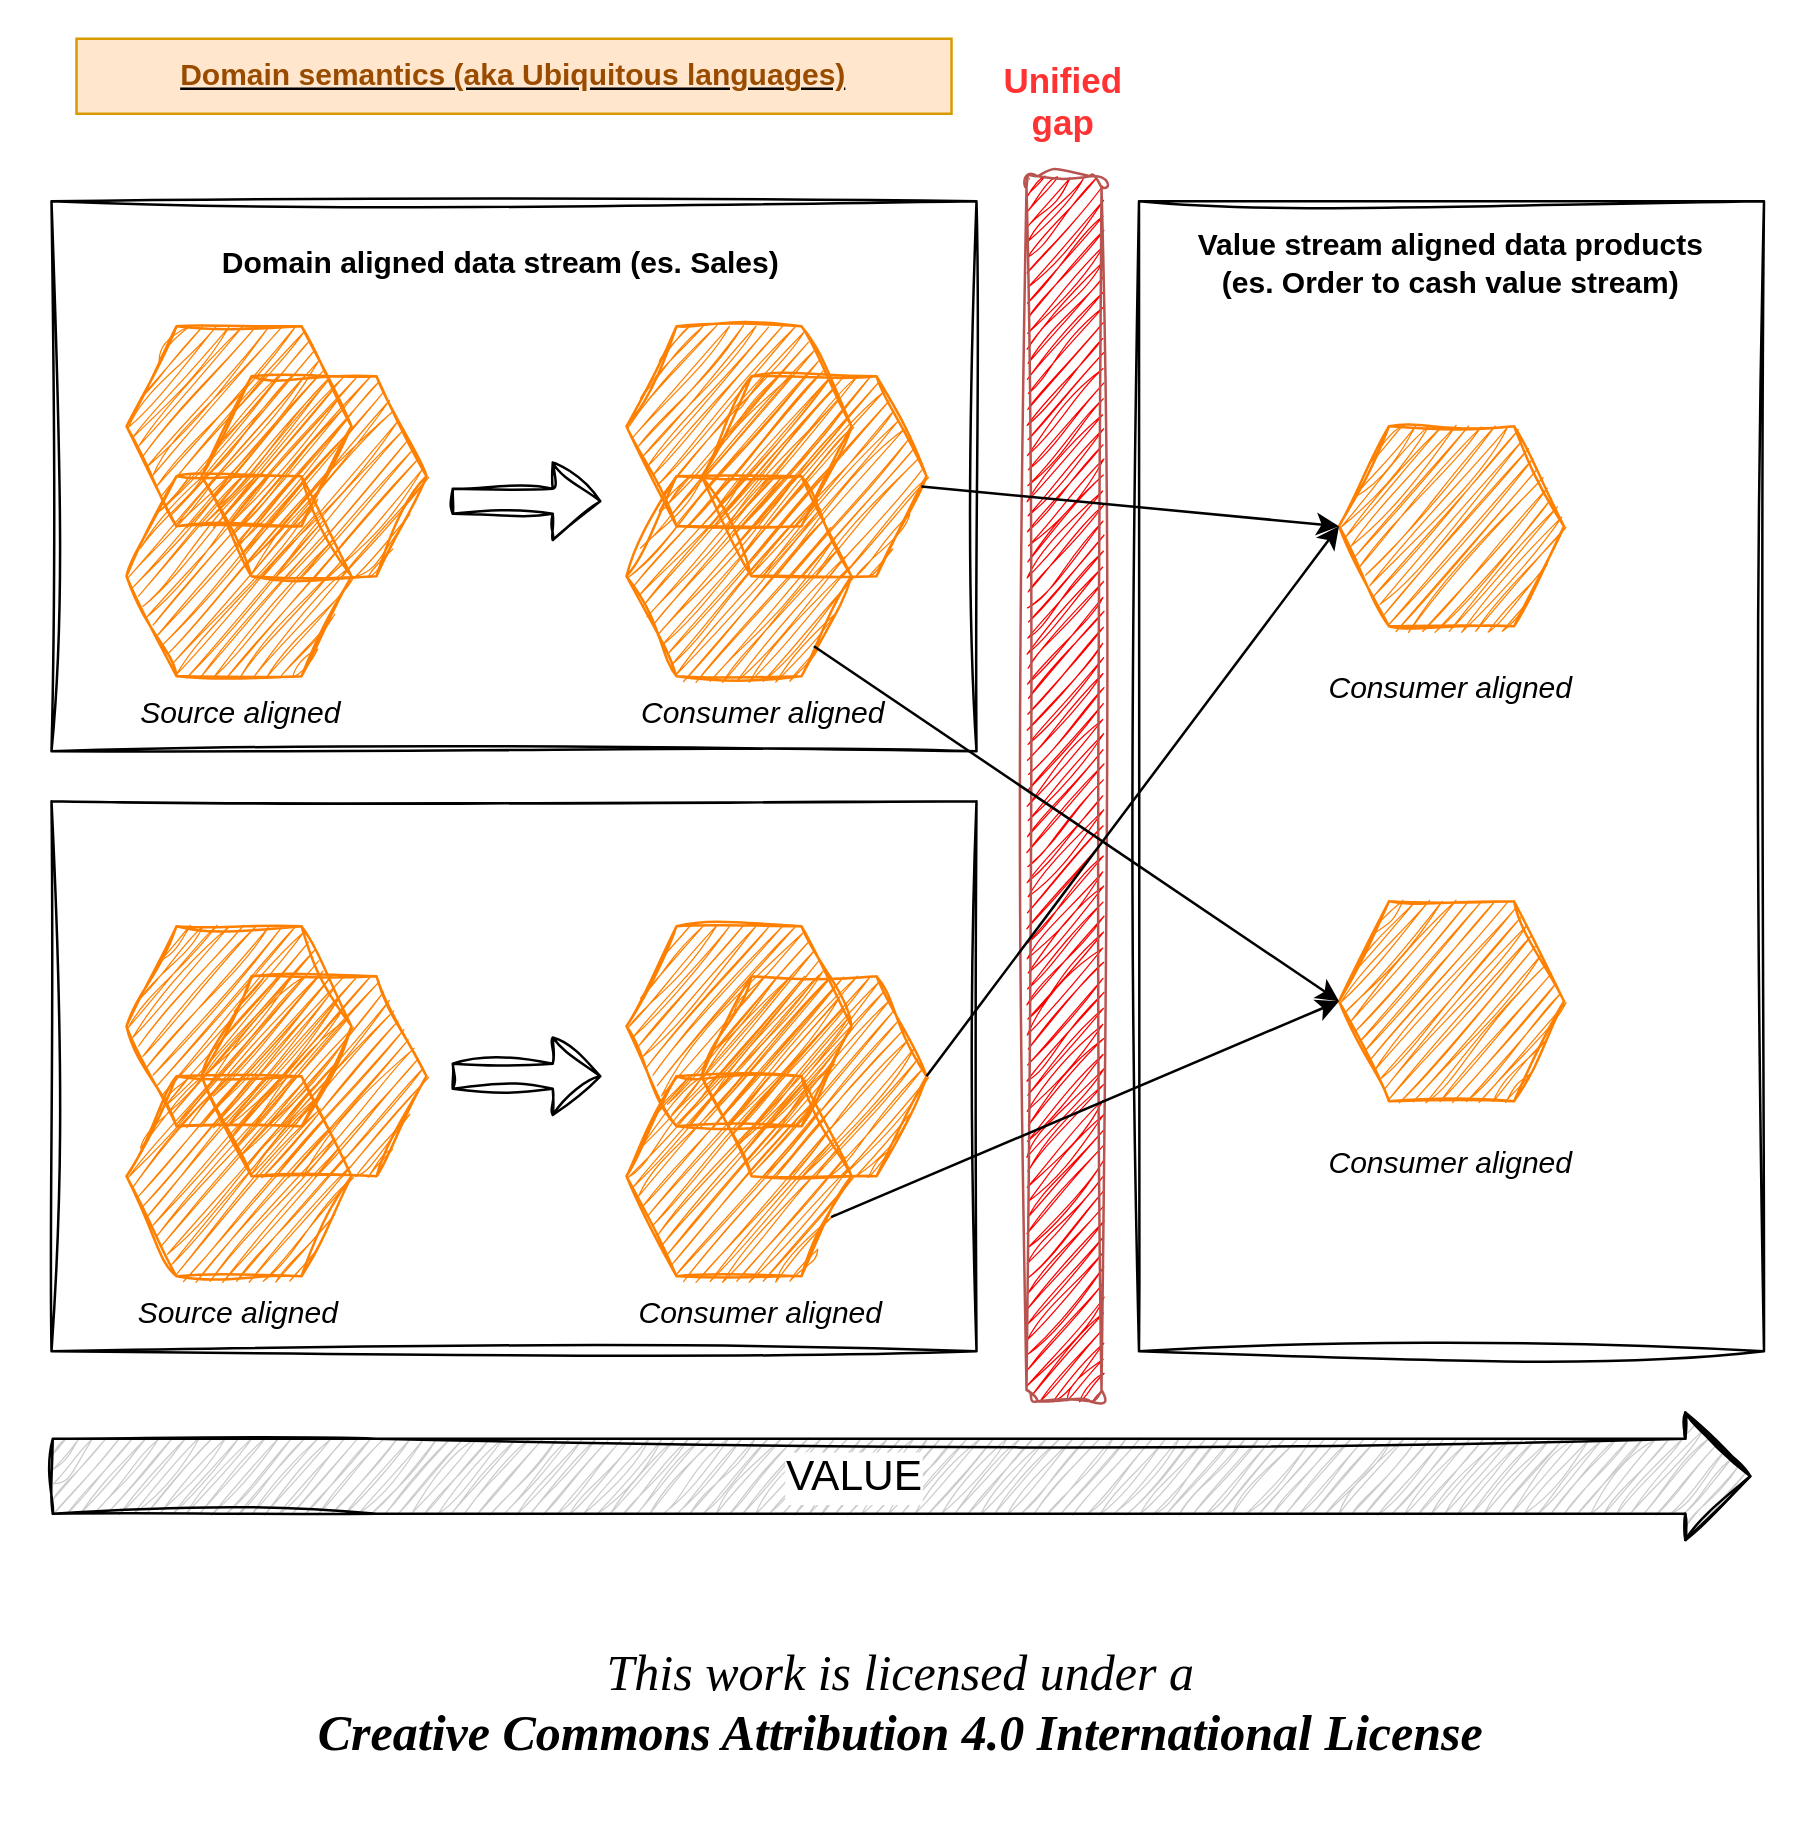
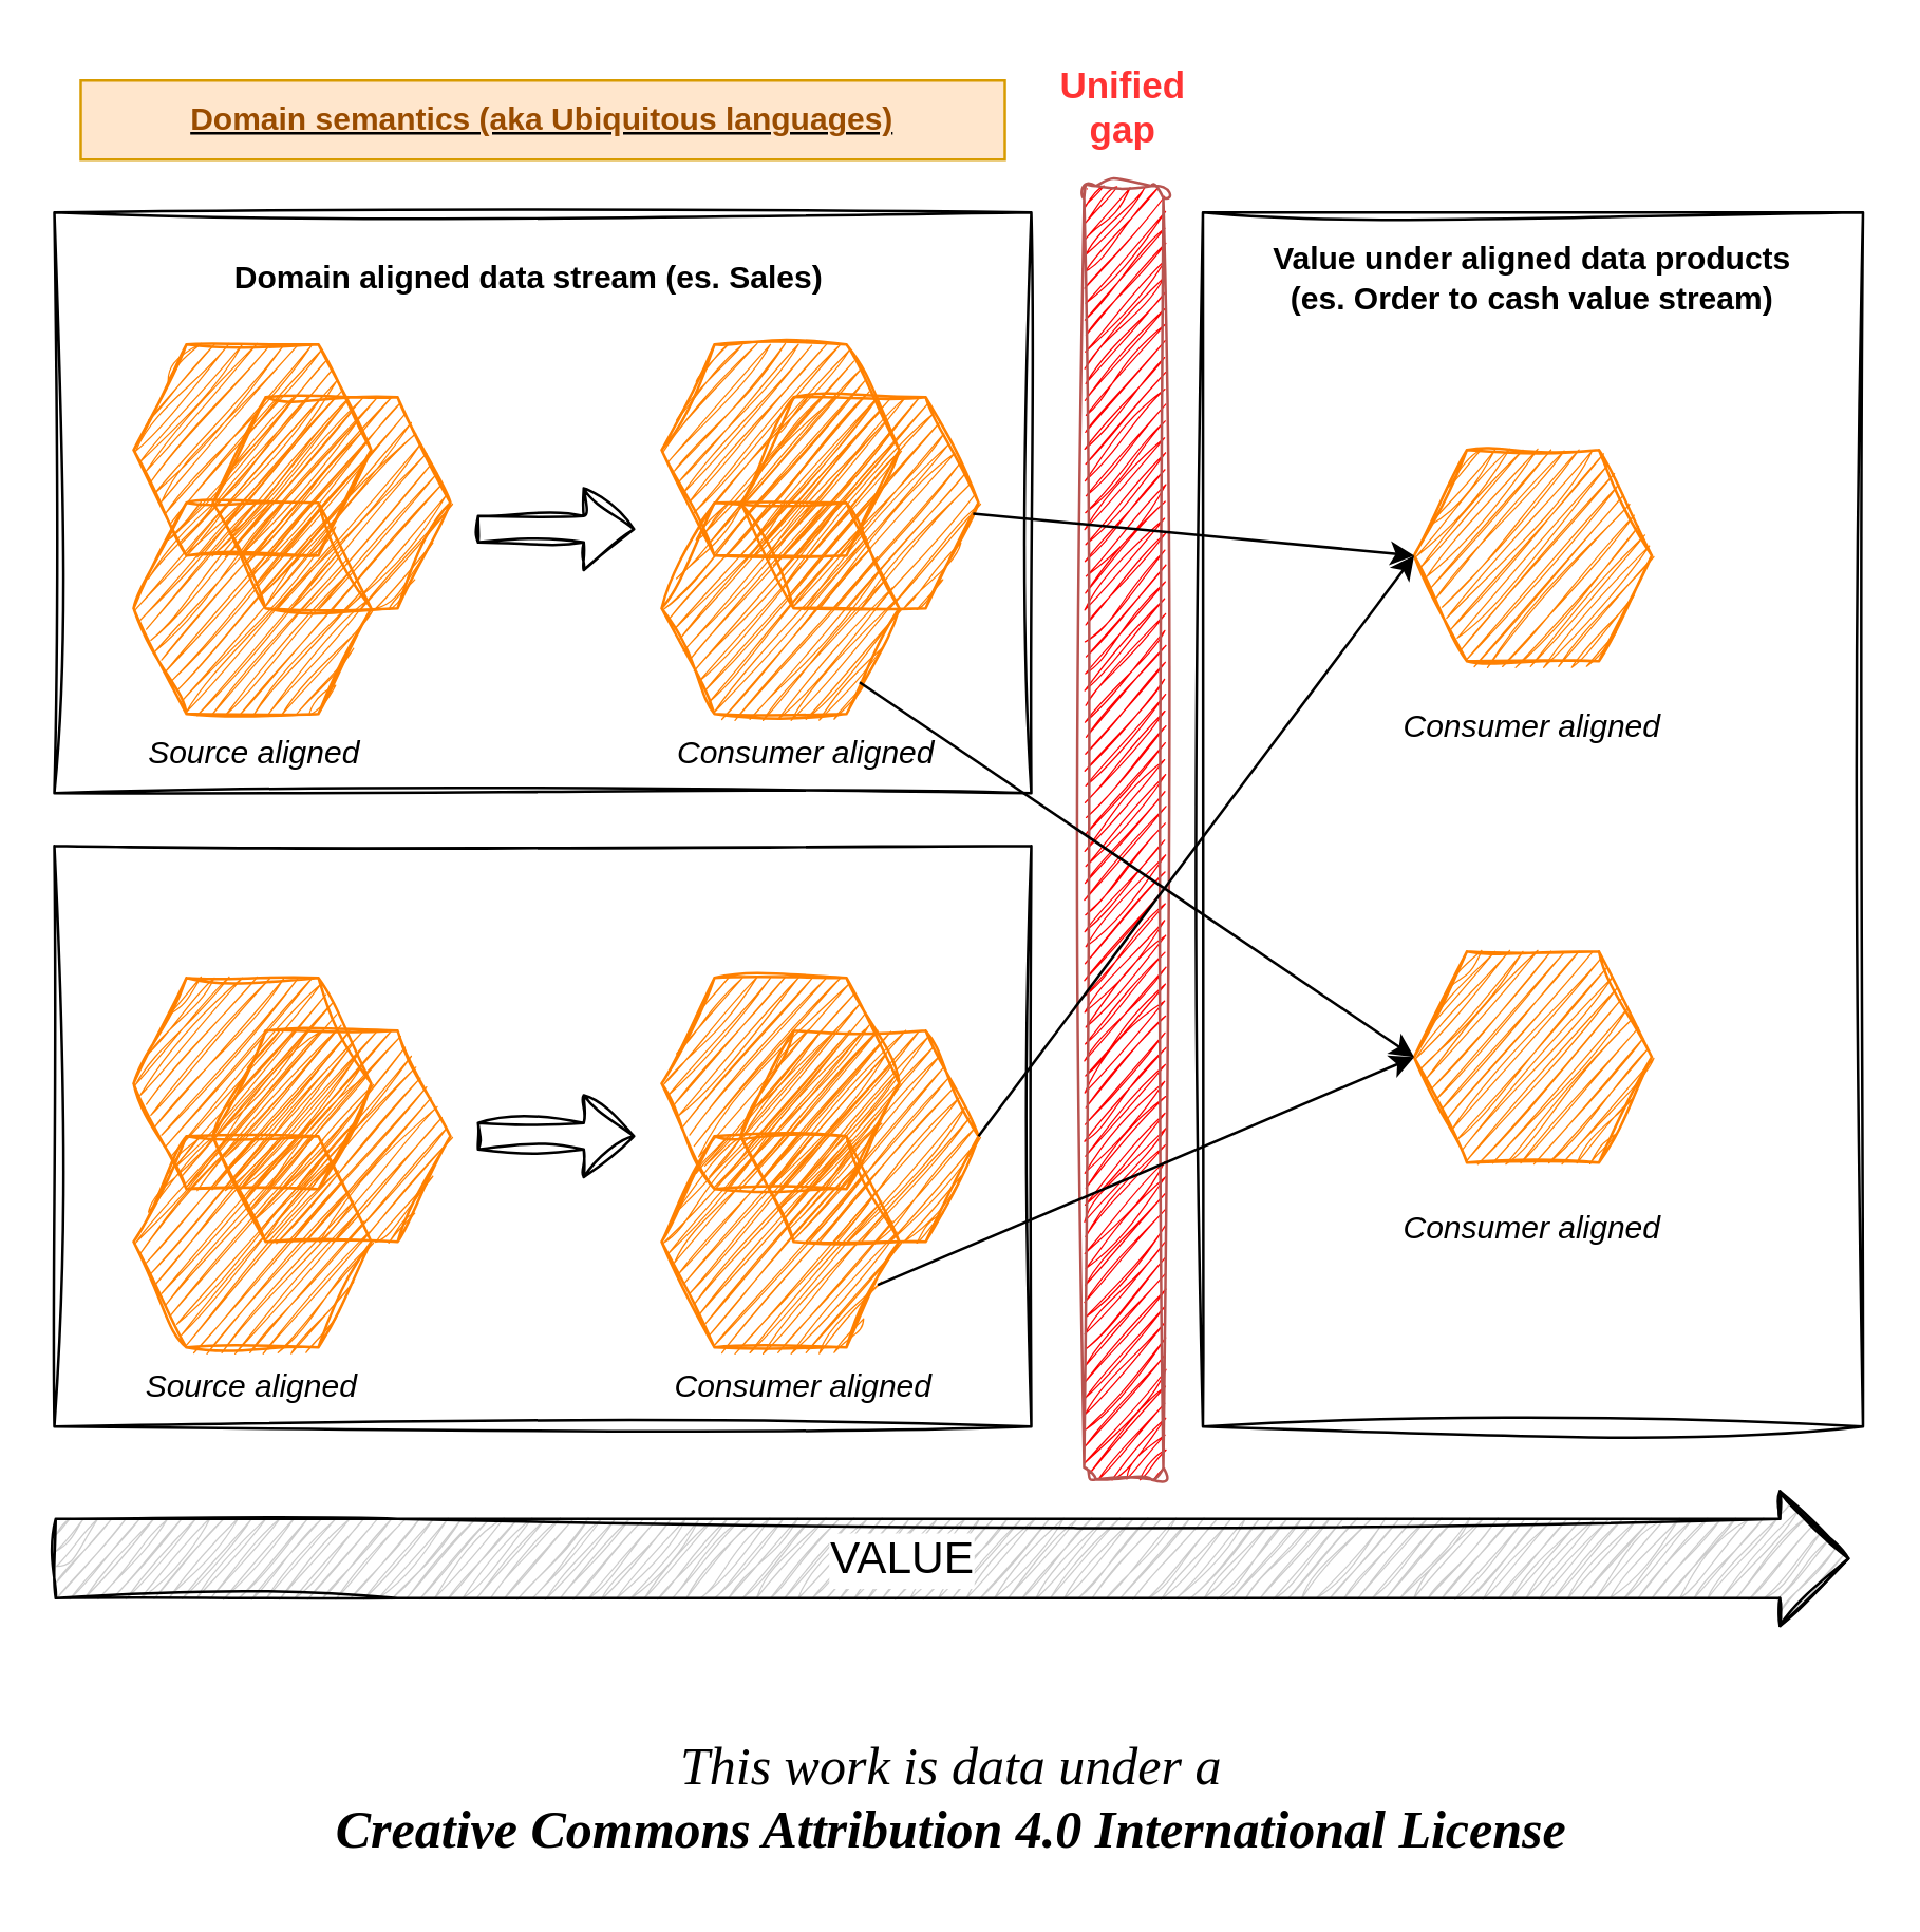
- <mxCell id="37" value="&lt;b&gt;&lt;u&gt;&lt;font color=&quot;#994c00&quot;&gt;Domain semantics (aka Ubiquitous languages)&lt;/font&gt;&lt;/u&gt;&lt;/b&gt;" style="text;html=1;strokeColor=#d79b00;fillColor=#ffe6cc;align=center;verticalAlign=middle;whiteSpace=wrap;rounded=0;" vertex="1" parent="1"><mxGeometry x="30" y="15" width="350" height="30" as="geometry" /></mxCell>
+ <mxCell id="37" value="&lt;b&gt;&lt;u&gt;&lt;font color=&quot;#994c00&quot;&gt;Domain semantics (aka Ubiquitous languages)&lt;/font&gt;&lt;/u&gt;&lt;/b&gt;" style="text;html=1;strokeColor=#d79b00;fillColor=#ffe6cc;align=center;verticalAlign=middle;whiteSpace=wrap;rounded=0;" vertex="1" parent="1"><mxGeometry x="30" y="30" width="350" height="30" as="geometry" /></mxCell>
- <mxCell id="23" value="&lt;b&gt;Value stream aligned data products &lt;br&gt;(es. Order to cash value stream)&lt;/b&gt;" style="text;html=1;strokeColor=none;fillColor=none;align=center;verticalAlign=middle;whiteSpace=wrap;rounded=0;" vertex="1" parent="1"><mxGeometry x="465" y="90" width="230" height="30" as="geometry" /></mxCell>
+ <mxCell id="23" value="&lt;b&gt;Value under aligned data products &lt;br&gt;(es. Order to cash value stream)&lt;/b&gt;" style="text;html=1;strokeColor=none;fillColor=none;align=center;verticalAlign=middle;whiteSpace=wrap;rounded=0;" vertex="1" parent="1"><mxGeometry x="465" y="90" width="230" height="30" as="geometry" /></mxCell>
- <mxCell id="38" value="&lt;div&gt;&lt;i&gt;This work is licensed under a&lt;/i&gt;&lt;/div&gt;&lt;div&gt;&lt;b&gt;&lt;i&gt;Creative Commons Attribution 4.0 International License&lt;/i&gt;&lt;/b&gt;&lt;/div&gt;" style="text;html=1;strokeColor=none;fillColor=none;align=center;verticalAlign=middle;whiteSpace=wrap;rounded=0;fontSize=20;fontFamily=Architects Daughter;" vertex="1" parent="1"><mxGeometry x="20" y="650" width="680" height="60" as="geometry" /></mxCell>
+ <mxCell id="38" value="&lt;div&gt;&lt;i&gt;This work is data under a&lt;/i&gt;&lt;/div&gt;&lt;div&gt;&lt;b&gt;&lt;i&gt;Creative Commons Attribution 4.0 International License&lt;/i&gt;&lt;/b&gt;&lt;/div&gt;" style="text;html=1;strokeColor=none;fillColor=none;align=center;verticalAlign=middle;whiteSpace=wrap;rounded=0;fontSize=20;fontFamily=Architects Daughter;" vertex="1" parent="1"><mxGeometry x="20" y="650" width="680" height="60" as="geometry" /></mxCell>
